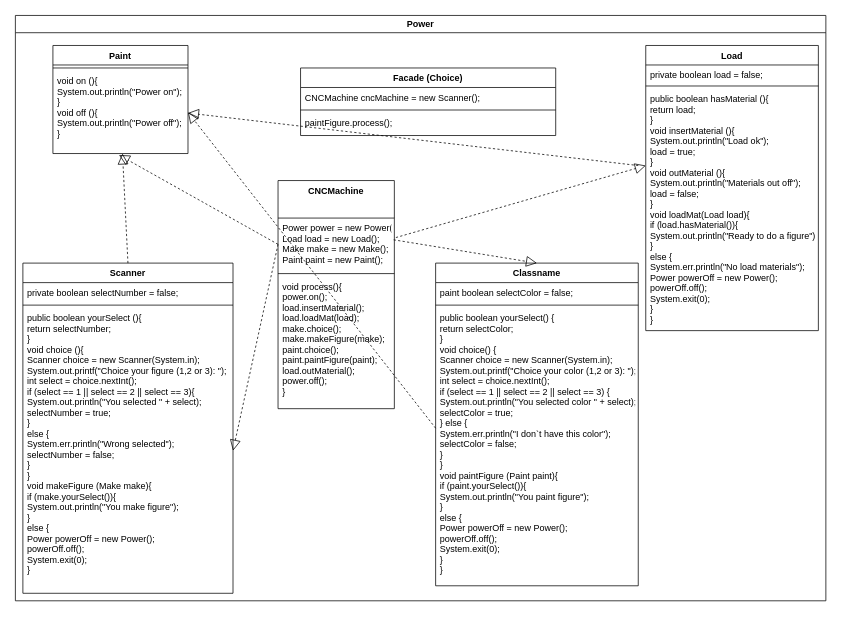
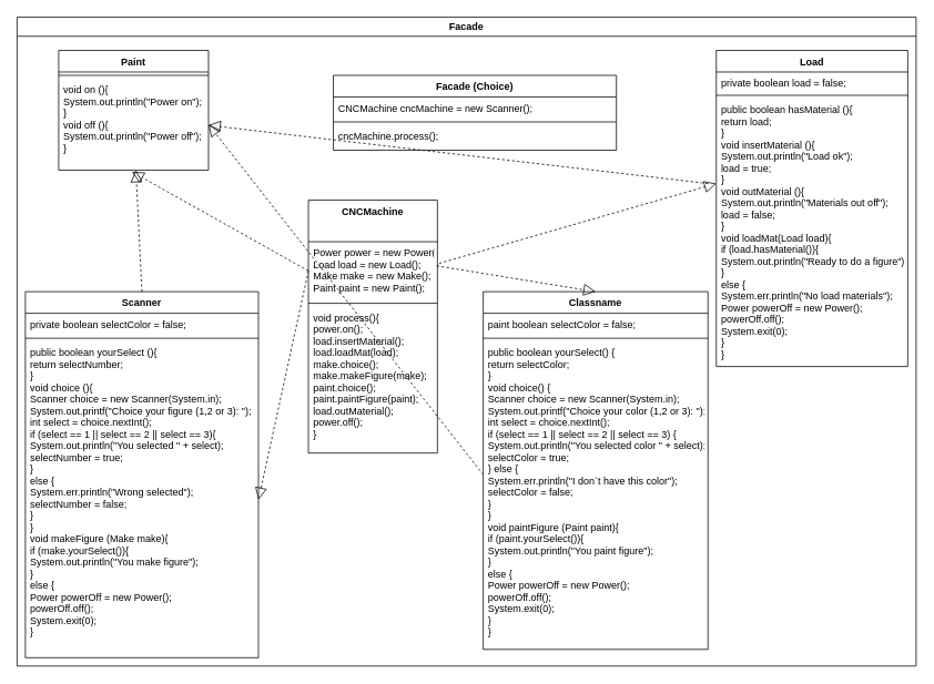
- <mxCell id="2" value="Power" style="swimlane;whiteSpace=wrap" parent="1" vertex="1"><mxGeometry x="20" y="20" width="1080" height="780" as="geometry" /></mxCell>
+ <mxCell id="2" value="Facade" style="swimlane;whiteSpace=wrap" parent="1" vertex="1"><mxGeometry x="20" y="20" width="1080" height="780" as="geometry" /></mxCell>
- <mxCell id="6" value="paintFigure.process();" style="text;strokeColor=none;fillColor=none;align=left;verticalAlign=top;spacingLeft=4;spacingRight=4;overflow=hidden;rotatable=0;points=[[0,0.5],[1,0.5]];portConstraint=eastwest;" vertex="1" parent="3"><mxGeometry y="60" width="340" height="30" as="geometry" /></mxCell>
+ <mxCell id="6" value="cncMachine.process();" style="text;strokeColor=none;fillColor=none;align=left;verticalAlign=top;spacingLeft=4;spacingRight=4;overflow=hidden;rotatable=0;points=[[0,0.5],[1,0.5]];portConstraint=eastwest;" vertex="1" parent="3"><mxGeometry y="60" width="340" height="30" as="geometry" /></mxCell>
- <mxCell id="27" value="private boolean selectNumber = false;" style="text;strokeColor=none;fillColor=none;align=left;verticalAlign=top;spacingLeft=4;spacingRight=4;overflow=hidden;rotatable=0;points=[[0,0.5],[1,0.5]];portConstraint=eastwest;" vertex="1" parent="26"><mxGeometry y="26" width="280" height="26" as="geometry" /></mxCell>
+ <mxCell id="27" value="private boolean selectColor = false;" style="text;strokeColor=none;fillColor=none;align=left;verticalAlign=top;spacingLeft=4;spacingRight=4;overflow=hidden;rotatable=0;points=[[0,0.5],[1,0.5]];portConstraint=eastwest;" vertex="1" parent="26"><mxGeometry y="26" width="280" height="26" as="geometry" /></mxCell>
